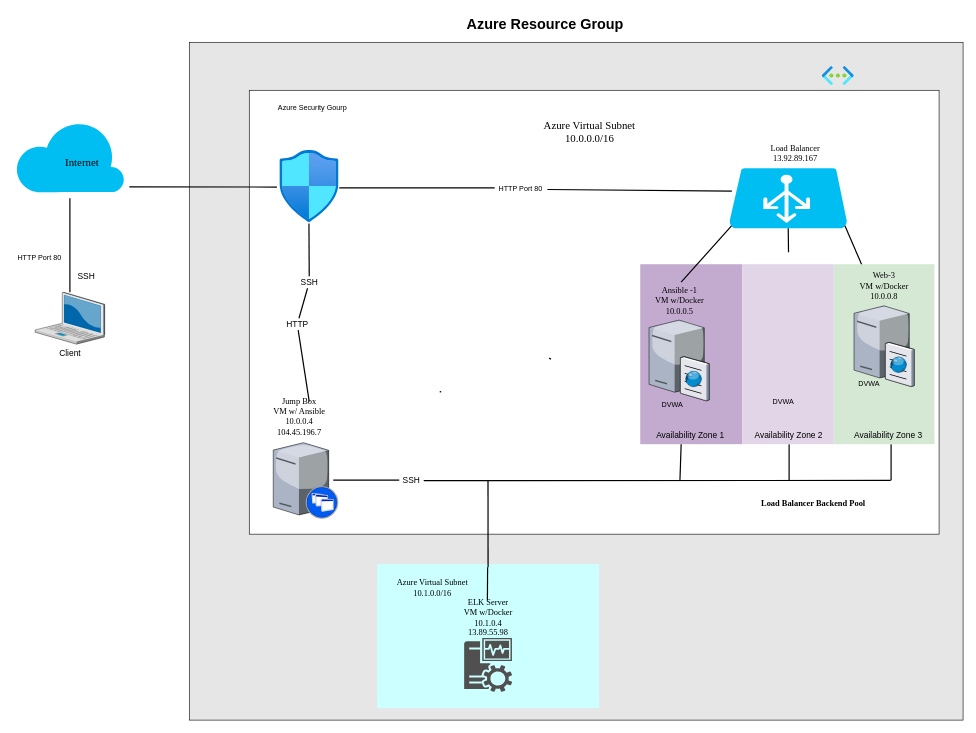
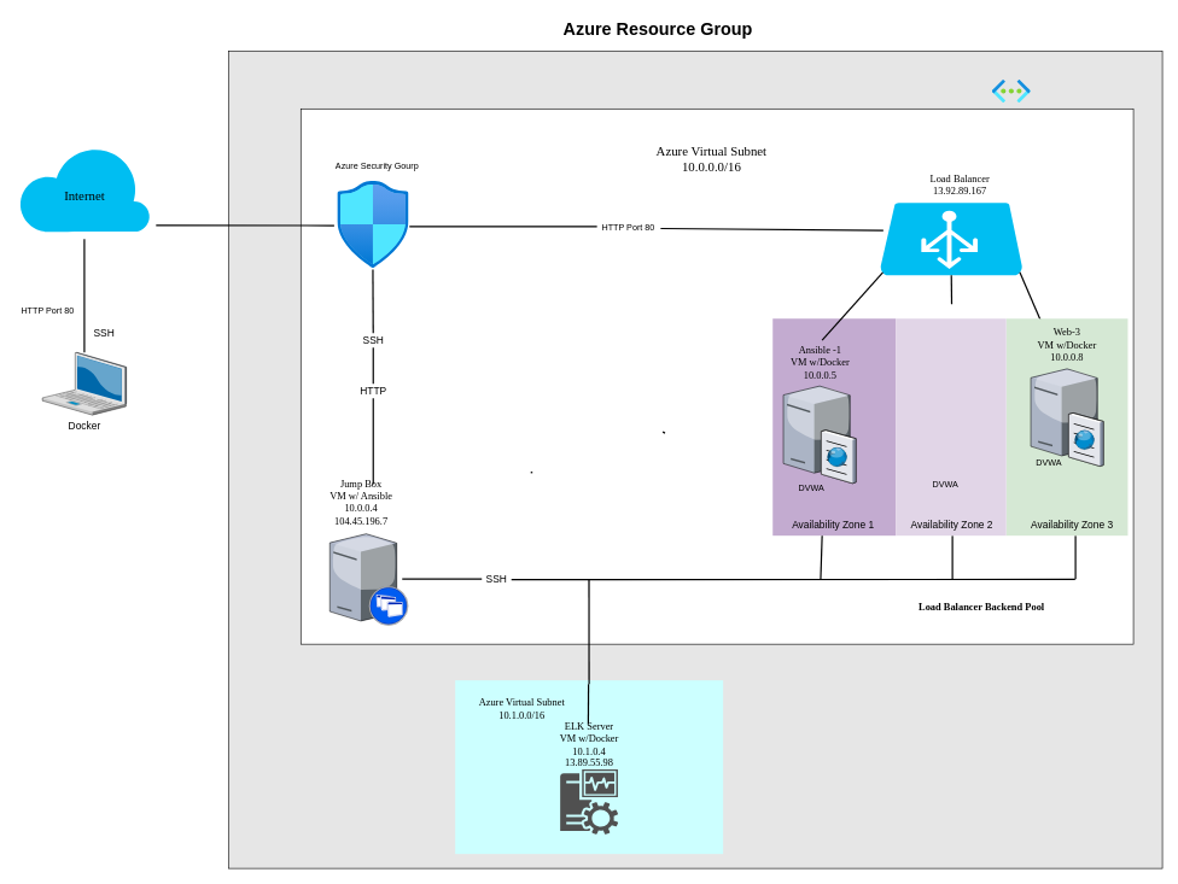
- <mxCell id="27" value="Azure Security Gourp" style="text;html=1;align=center;verticalAlign=middle;resizable=0;points=[];autosize=1;" parent="1" vertex="1"><mxGeometry x="455" y="170" width="130" height="20" as="geometry" /></mxCell>
+ <mxCell id="27" value="Azure Security Gourp" style="text;html=1;align=center;verticalAlign=middle;resizable=0;points=[];autosize=1;" parent="1" vertex="1"><mxGeometry x="455" y="220" width="130" height="20" as="geometry" /></mxCell>
- <mxCell id="50" value="&lt;font face=&quot;Garamond&quot; style=&quot;font-size: 18px&quot;&gt;Internet&lt;/font&gt;" style="text;html=1;align=center;verticalAlign=middle;resizable=0;points=[];autosize=1;" parent="1" vertex="1"><mxGeometry x="101" y="260" width="70" height="20" as="geometry" /></mxCell>
+ <mxCell id="50" value="&lt;font face=&quot;Garamond&quot; style=&quot;font-size: 18px&quot;&gt;Internet&lt;/font&gt;" style="text;html=1;align=center;verticalAlign=middle;resizable=0;points=[];autosize=1;" parent="1" vertex="1"><mxGeometry x="81" y="260" width="70" height="20" as="geometry" /></mxCell>
- <mxCell id="39" value="&lt;font style=&quot;font-size: 14px&quot;&gt;HTTP&lt;/font&gt;" style="text;html=1;align=center;verticalAlign=middle;resizable=0;points=[];autosize=1;" parent="1" vertex="1"><mxGeometry x="470" y="530" width="50" height="20" as="geometry" /></mxCell>
+ <mxCell id="39" value="&lt;font style=&quot;font-size: 14px&quot;&gt;HTTP&lt;/font&gt;" style="text;html=1;align=center;verticalAlign=middle;resizable=0;points=[];autosize=1;" parent="1" vertex="1"><mxGeometry x="490" y="530" width="50" height="20" as="geometry" /></mxCell>
- <mxCell id="7" value="Client" style="verticalLabelPosition=bottom;aspect=fixed;html=1;verticalAlign=top;strokeColor=none;shape=mxgraph.citrix.laptop_2;fillColor=#66B2FF;gradientColor=#0066CC;fontSize=14;" parent="1" vertex="1"><mxGeometry x="58" y="486.75" width="116" height="86.5" as="geometry" /></mxCell>
+ <mxCell id="7" value="Docker" style="verticalLabelPosition=bottom;aspect=fixed;html=1;verticalAlign=top;strokeColor=none;shape=mxgraph.citrix.laptop_2;fillColor=#66B2FF;gradientColor=#0066CC;fontSize=14;" parent="1" vertex="1"><mxGeometry x="58" y="486.75" width="116" height="86.5" as="geometry" /></mxCell>
